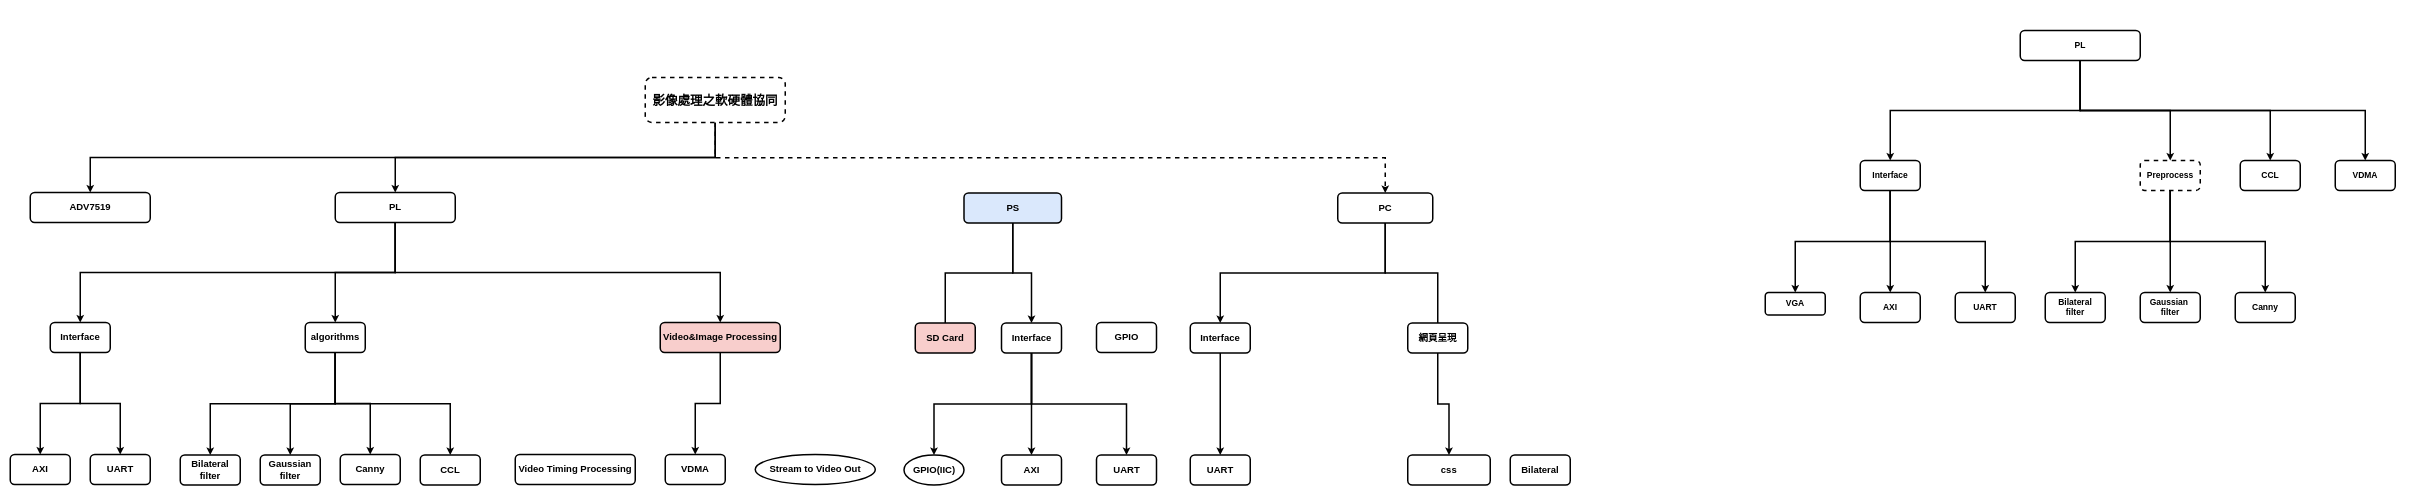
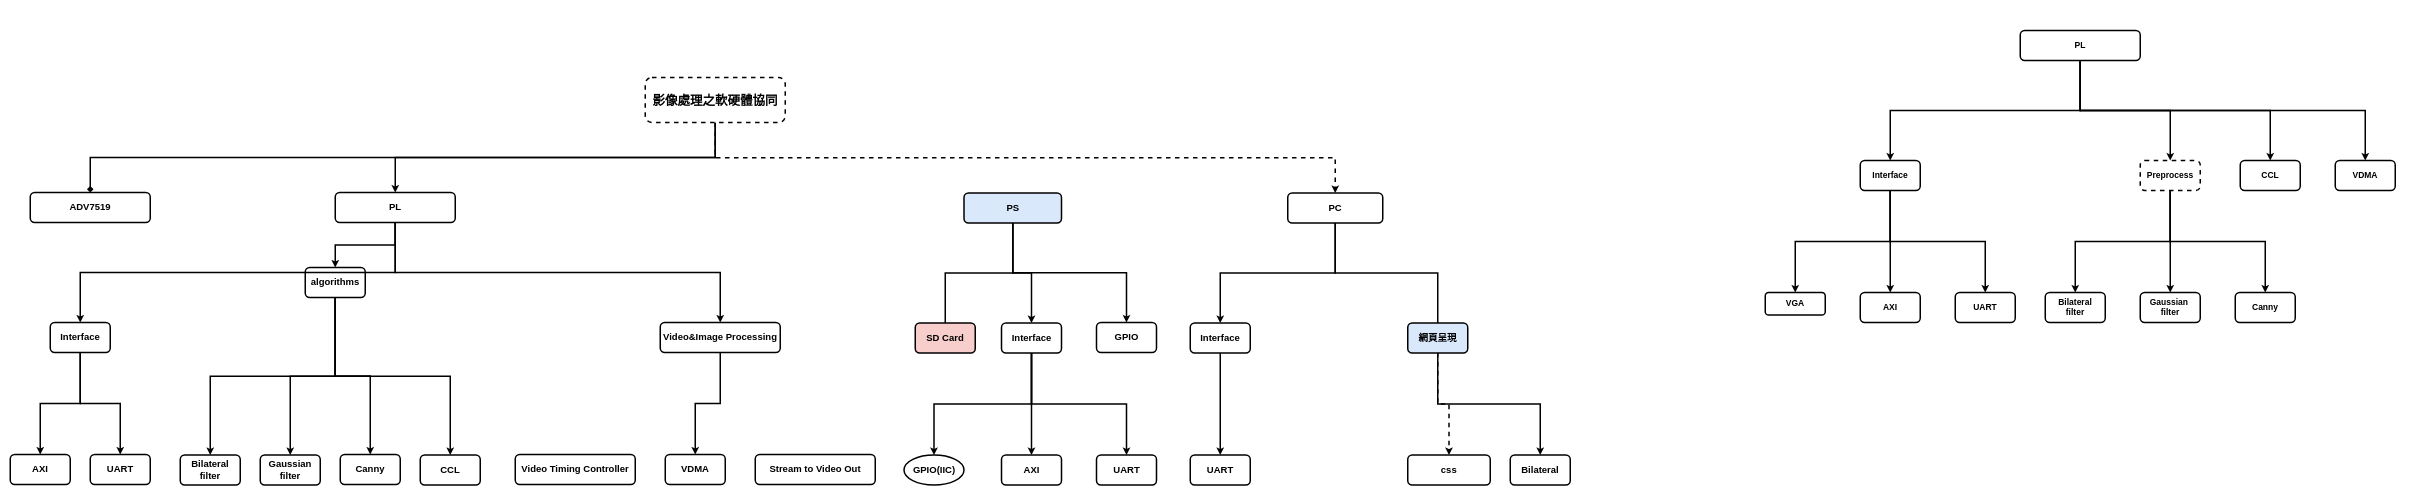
- <mxCell id="13" style="edgeStyle=orthogonalEdgeStyle;rounded=0;orthogonalLoop=1;jettySize=auto;html=1;exitX=0.5;exitY=1;exitDx=0;exitDy=0;entryX=0.5;entryY=0;entryDx=0;entryDy=0;startArrow=none;startFill=0;endArrow=classic;endFill=1;strokeColor=#000000;strokeWidth=3;" parent="1" source="14" target="69" edge="1"><mxGeometry relative="1" as="geometry" /></mxCell>
+ <mxCell id="13" style="edgeStyle=orthogonalEdgeStyle;rounded=0;orthogonalLoop=1;jettySize=auto;html=1;exitX=0.5;exitY=1;exitDx=0;exitDy=0;entryX=0.5;entryY=0;entryDx=0;entryDy=0;startArrow=none;startFill=0;endArrow=diamond;endFill=1;strokeColor=#000000;strokeWidth=3;" parent="1" source="14" target="69" edge="1"><mxGeometry relative="1" as="geometry" /></mxCell>
- <mxCell id="28" value="&lt;span style=&quot;font-size: 19px;&quot;&gt;PC&lt;/span&gt;" style="rounded=1;whiteSpace=wrap;html=1;fontStyle=1;strokeWidth=3;fontSize=19;" parent="1" vertex="1"><mxGeometry x="2675" y="385" width="190" height="60" as="geometry" /></mxCell>
+ <mxCell id="28" value="&lt;span style=&quot;font-size: 19px;&quot;&gt;PC&lt;/span&gt;" style="rounded=1;whiteSpace=wrap;html=1;fontStyle=1;strokeWidth=3;fontSize=19;" parent="1" vertex="1"><mxGeometry x="2575" y="385" width="190" height="60" as="geometry" /></mxCell>
+ <mxCell id="21" style="edgeStyle=orthogonalEdgeStyle;rounded=0;orthogonalLoop=1;jettySize=auto;html=1;exitX=0.5;exitY=1;exitDx=0;exitDy=0;entryX=0.5;entryY=0;entryDx=0;entryDy=0;fontSize=22;fontColor=#FF0000;endArrow=classic;endFill=1;strokeWidth=3;" edge="1" parent="1" source="22" target="75"><mxGeometry relative="1" as="geometry" /></mxCell>
- <mxCell id="5" value="&lt;font style=&quot;font-size: 19px;&quot;&gt;algorithms&lt;/font&gt;" style="rounded=1;whiteSpace=wrap;html=1;fontStyle=1;strokeWidth=3;fontSize=19;" parent="1" vertex="1"><mxGeometry x="610" y="644" width="120" height="60" as="geometry" /></mxCell>
+ <mxCell id="5" value="&lt;font style=&quot;font-size: 19px;&quot;&gt;algorithms&lt;/font&gt;" style="rounded=1;whiteSpace=wrap;html=1;fontStyle=1;strokeWidth=3;fontSize=19;" parent="1" vertex="1"><mxGeometry x="610" y="534" width="120" height="60" as="geometry" /></mxCell>
- <mxCell id="47" value="&lt;font style=&quot;font-size: 19px;&quot;&gt;Video&amp;amp;Image Processing&lt;/font&gt;" style="rounded=1;whiteSpace=wrap;html=1;fontStyle=1;strokeWidth=3;fontSize=19;fillColor=#f8cecc;" parent="1" vertex="1"><mxGeometry x="1320" y="644" width="240" height="60" as="geometry" /></mxCell>
+ <mxCell id="47" value="&lt;font style=&quot;font-size: 19px;&quot;&gt;Video&amp;amp;Image Processing&lt;/font&gt;" style="rounded=1;whiteSpace=wrap;html=1;fontStyle=1;strokeWidth=3;fontSize=19;" parent="1" vertex="1"><mxGeometry x="1320" y="644" width="240" height="60" as="geometry" /></mxCell>
- <mxCell id="31" value="&lt;span style=&quot;font-size: 19px;&quot;&gt;網頁呈現&lt;/span&gt;" style="rounded=1;whiteSpace=wrap;html=1;fontStyle=1;strokeWidth=3;fontSize=19;" parent="1" vertex="1"><mxGeometry x="2815" y="645" width="120" height="60" as="geometry" /></mxCell>
+ <mxCell id="31" value="&lt;span style=&quot;font-size: 19px;&quot;&gt;網頁呈現&lt;/span&gt;" style="rounded=1;whiteSpace=wrap;html=1;fontStyle=1;strokeWidth=3;fontSize=19;fillColor=#dae8fc;" parent="1" vertex="1"><mxGeometry x="2815" y="645" width="120" height="60" as="geometry" /></mxCell>
+ <mxCell id="30" style="rounded=0;orthogonalLoop=1;jettySize=auto;html=1;exitX=0.5;exitY=1;exitDx=0;exitDy=0;entryX=0.5;entryY=0;entryDx=0;entryDy=0;strokeWidth=3;fontStyle=1;fontSize=19;edgeStyle=orthogonalEdgeStyle;" parent="1" source="31" target="33" edge="1"><mxGeometry relative="1" as="geometry" /></mxCell>
- <mxCell id="29" style="rounded=0;orthogonalLoop=1;jettySize=auto;html=1;exitX=0.5;exitY=1;exitDx=0;exitDy=0;entryX=0.5;entryY=0;entryDx=0;entryDy=0;strokeWidth=3;fontStyle=1;fontSize=19;edgeStyle=orthogonalEdgeStyle;" parent="1" source="31" target="32" edge="1"><mxGeometry relative="1" as="geometry" /></mxCell>
+ <mxCell id="29" style="rounded=0;orthogonalLoop=1;jettySize=auto;html=1;exitX=0.5;exitY=1;exitDx=0;exitDy=0;entryX=0.5;entryY=0;entryDx=0;entryDy=0;strokeWidth=3;fontStyle=1;fontSize=19;edgeStyle=orthogonalEdgeStyle;dashed=1;" parent="1" source="31" target="32" edge="1"><mxGeometry relative="1" as="geometry" /></mxCell>
- <mxCell id="72" value="&lt;font style=&quot;font-size: 19px;&quot;&gt;Video Timing Processing&lt;/font&gt;" style="rounded=1;whiteSpace=wrap;html=1;fontStyle=1;strokeWidth=3;fontSize=19;" vertex="1" parent="1"><mxGeometry x="1030" y="908" width="240" height="60" as="geometry" /></mxCell>
+ <mxCell id="72" value="&lt;font style=&quot;font-size: 19px;&quot;&gt;Video Timing Controller&lt;/font&gt;" style="rounded=1;whiteSpace=wrap;html=1;fontStyle=1;strokeWidth=3;fontSize=19;" vertex="1" parent="1"><mxGeometry x="1030" y="908" width="240" height="60" as="geometry" /></mxCell>
- <mxCell id="73" value="&lt;font style=&quot;font-size: 19px;&quot;&gt;Stream to Video Out&lt;/font&gt;" style="ellipse;whiteSpace=wrap;html=1;fontStyle=1;strokeWidth=3;fontSize=19;" vertex="1" parent="1"><mxGeometry x="1510" y="908" width="240" height="60" as="geometry" /></mxCell>
+ <mxCell id="73" value="&lt;font style=&quot;font-size: 19px;&quot;&gt;Stream to Video Out&lt;/font&gt;" style="rounded=1;whiteSpace=wrap;html=1;fontStyle=1;strokeWidth=3;fontSize=19;" vertex="1" parent="1"><mxGeometry x="1510" y="908" width="240" height="60" as="geometry" /></mxCell>
